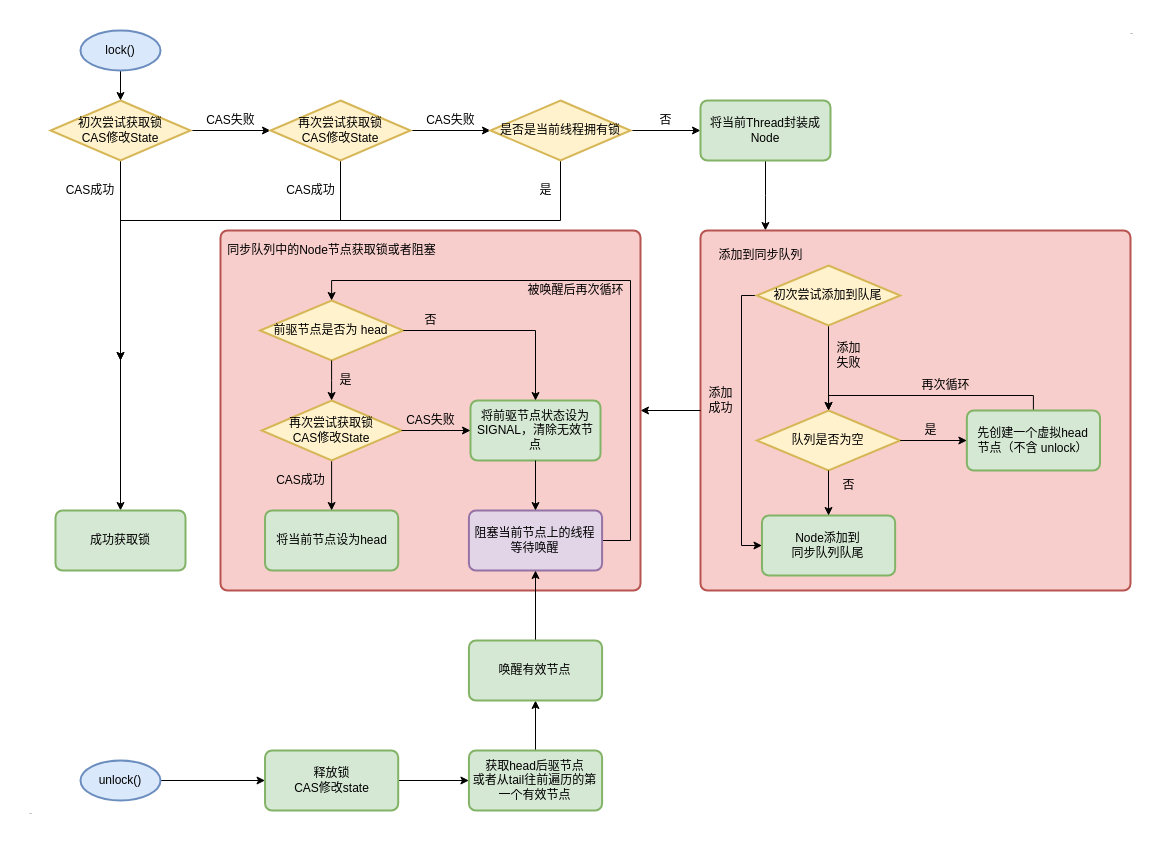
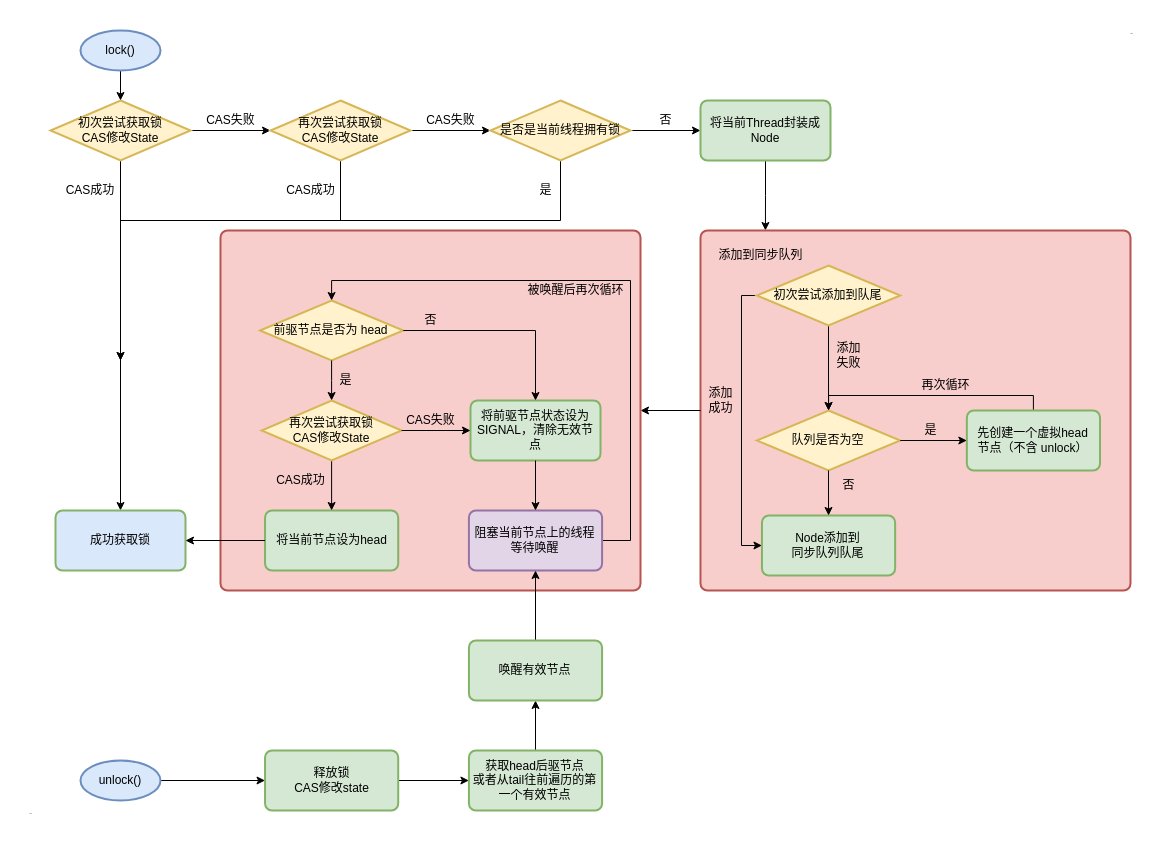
- <mxCell id="43" value="同步队列中的Node节点获取锁或者阻塞" style="text;html=1;strokeColor=none;fillColor=none;align=center;verticalAlign=middle;whiteSpace=wrap;rounded=0;" parent="40" vertex="1"><mxGeometry x="3.55" y="10" width="215.15" height="20" as="geometry" /></mxCell>
- <mxCell id="38" value="成功获取锁" style="rounded=1;whiteSpace=wrap;html=1;absoluteArcSize=1;arcSize=14;strokeWidth=2;fillColor=#d5e8d4;strokeColor=#82b366;" vertex="1" parent="1"><mxGeometry x="55" y="510" width="130" height="60" as="geometry" /></mxCell>
+ <mxCell id="38" value="成功获取锁" style="rounded=1;whiteSpace=wrap;html=1;absoluteArcSize=1;arcSize=14;strokeWidth=2;fillColor=#dae8fc;strokeColor=#82b366;" vertex="1" parent="1"><mxGeometry x="55" y="510" width="130" height="60" as="geometry" /></mxCell>
+ <mxCell id="59" style="edgeStyle=orthogonalEdgeStyle;rounded=0;orthogonalLoop=1;jettySize=auto;html=1;" edge="1" parent="1" source="42" target="38"><mxGeometry relative="1" as="geometry" /></mxCell>
